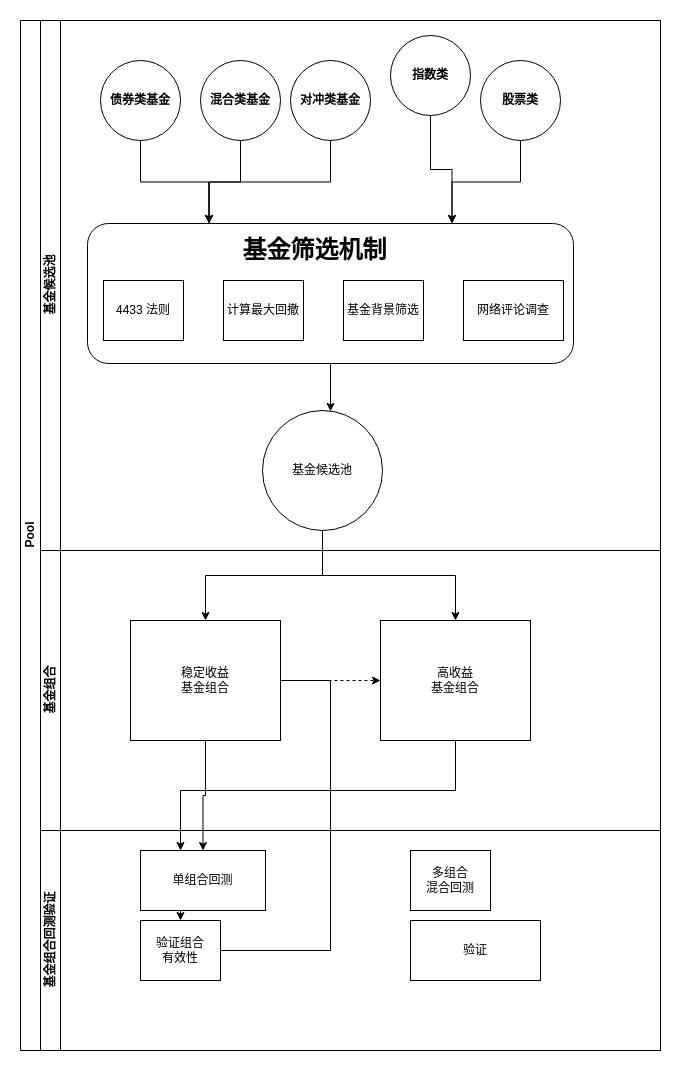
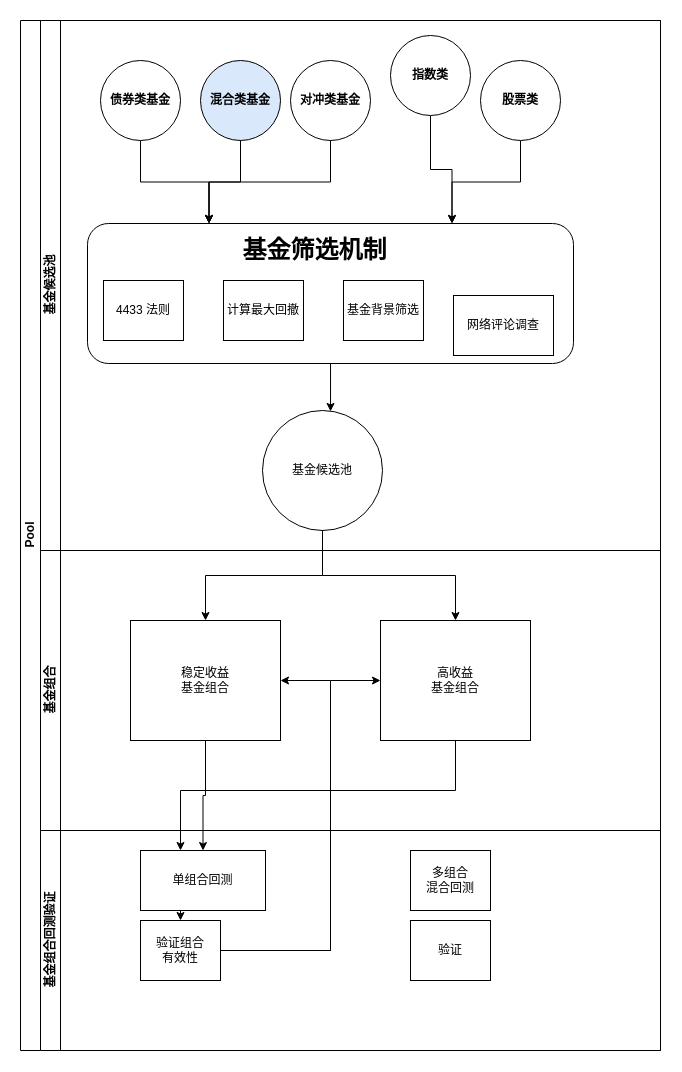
- <mxCell id="20" value="&lt;span style=&quot;font-weight: 600&quot;&gt;混合类基金&lt;/span&gt;" style="ellipse;whiteSpace=wrap;html=1;" vertex="1" parent="3"><mxGeometry x="160" y="40" width="80" height="80" as="geometry" /></mxCell>
+ <mxCell id="20" value="&lt;span style=&quot;font-weight: 600&quot;&gt;混合类基金&lt;/span&gt;" style="ellipse;whiteSpace=wrap;html=1;fillColor=#dae8fc;" vertex="1" parent="3"><mxGeometry x="160" y="40" width="80" height="80" as="geometry" /></mxCell>
- <mxCell id="15" value="网络评论调查" style="rounded=0;whiteSpace=wrap;html=1;fontFamily=Helvetica;fontSize=12;fontColor=#000000;align=center;" vertex="1" parent="10"><mxGeometry x="376" y="60" width="100" height="60" as="geometry" /></mxCell>
+ <mxCell id="15" value="网络评论调查" style="rounded=0;whiteSpace=wrap;html=1;fontFamily=Helvetica;fontSize=12;fontColor=#000000;align=center;" vertex="1" parent="10"><mxGeometry x="366" y="75" width="100" height="60" as="geometry" /></mxCell>
- <mxCell id="33" style="edgeStyle=orthogonalEdgeStyle;rounded=0;orthogonalLoop=1;jettySize=auto;html=1;exitX=1;exitY=0.5;exitDx=0;exitDy=0;entryX=1;entryY=0.5;entryDx=0;entryDy=0;endArrow=none;" edge="1" parent="2" source="30" target="24"><mxGeometry relative="1" as="geometry"><Array as="points"><mxPoint x="310" y="930" /><mxPoint x="310" y="660" /></Array></mxGeometry></mxCell>
+ <mxCell id="33" style="edgeStyle=orthogonalEdgeStyle;rounded=0;orthogonalLoop=1;jettySize=auto;html=1;exitX=1;exitY=0.5;exitDx=0;exitDy=0;entryX=1;entryY=0.5;entryDx=0;entryDy=0;" edge="1" parent="2" source="30" target="24"><mxGeometry relative="1" as="geometry"><Array as="points"><mxPoint x="310" y="930" /><mxPoint x="310" y="660" /></Array></mxGeometry></mxCell>
- <mxCell id="35" style="edgeStyle=orthogonalEdgeStyle;rounded=0;orthogonalLoop=1;jettySize=auto;html=1;exitX=1;exitY=0.5;exitDx=0;exitDy=0;entryX=0;entryY=0.5;entryDx=0;entryDy=0;dashed=1;" edge="1" parent="2" source="30" target="25"><mxGeometry relative="1" as="geometry"><Array as="points"><mxPoint x="310" y="930" /><mxPoint x="310" y="660" /></Array></mxGeometry></mxCell>
+ <mxCell id="35" style="edgeStyle=orthogonalEdgeStyle;rounded=0;orthogonalLoop=1;jettySize=auto;html=1;exitX=1;exitY=0.5;exitDx=0;exitDy=0;entryX=0;entryY=0.5;entryDx=0;entryDy=0;" edge="1" parent="2" source="30" target="25"><mxGeometry relative="1" as="geometry"><Array as="points"><mxPoint x="310" y="930" /><mxPoint x="310" y="660" /></Array></mxGeometry></mxCell>
- <mxCell id="31" value="验证" style="rounded=0;whiteSpace=wrap;html=1;fontFamily=Helvetica;fontSize=12;fontColor=#000000;align=center;" vertex="1" parent="26"><mxGeometry x="370" y="90" width="130" height="60" as="geometry" /></mxCell>
+ <mxCell id="31" value="验证" style="rounded=0;whiteSpace=wrap;html=1;fontFamily=Helvetica;fontSize=12;fontColor=#000000;align=center;" vertex="1" parent="26"><mxGeometry x="370" y="90" width="80" height="60" as="geometry" /></mxCell>
